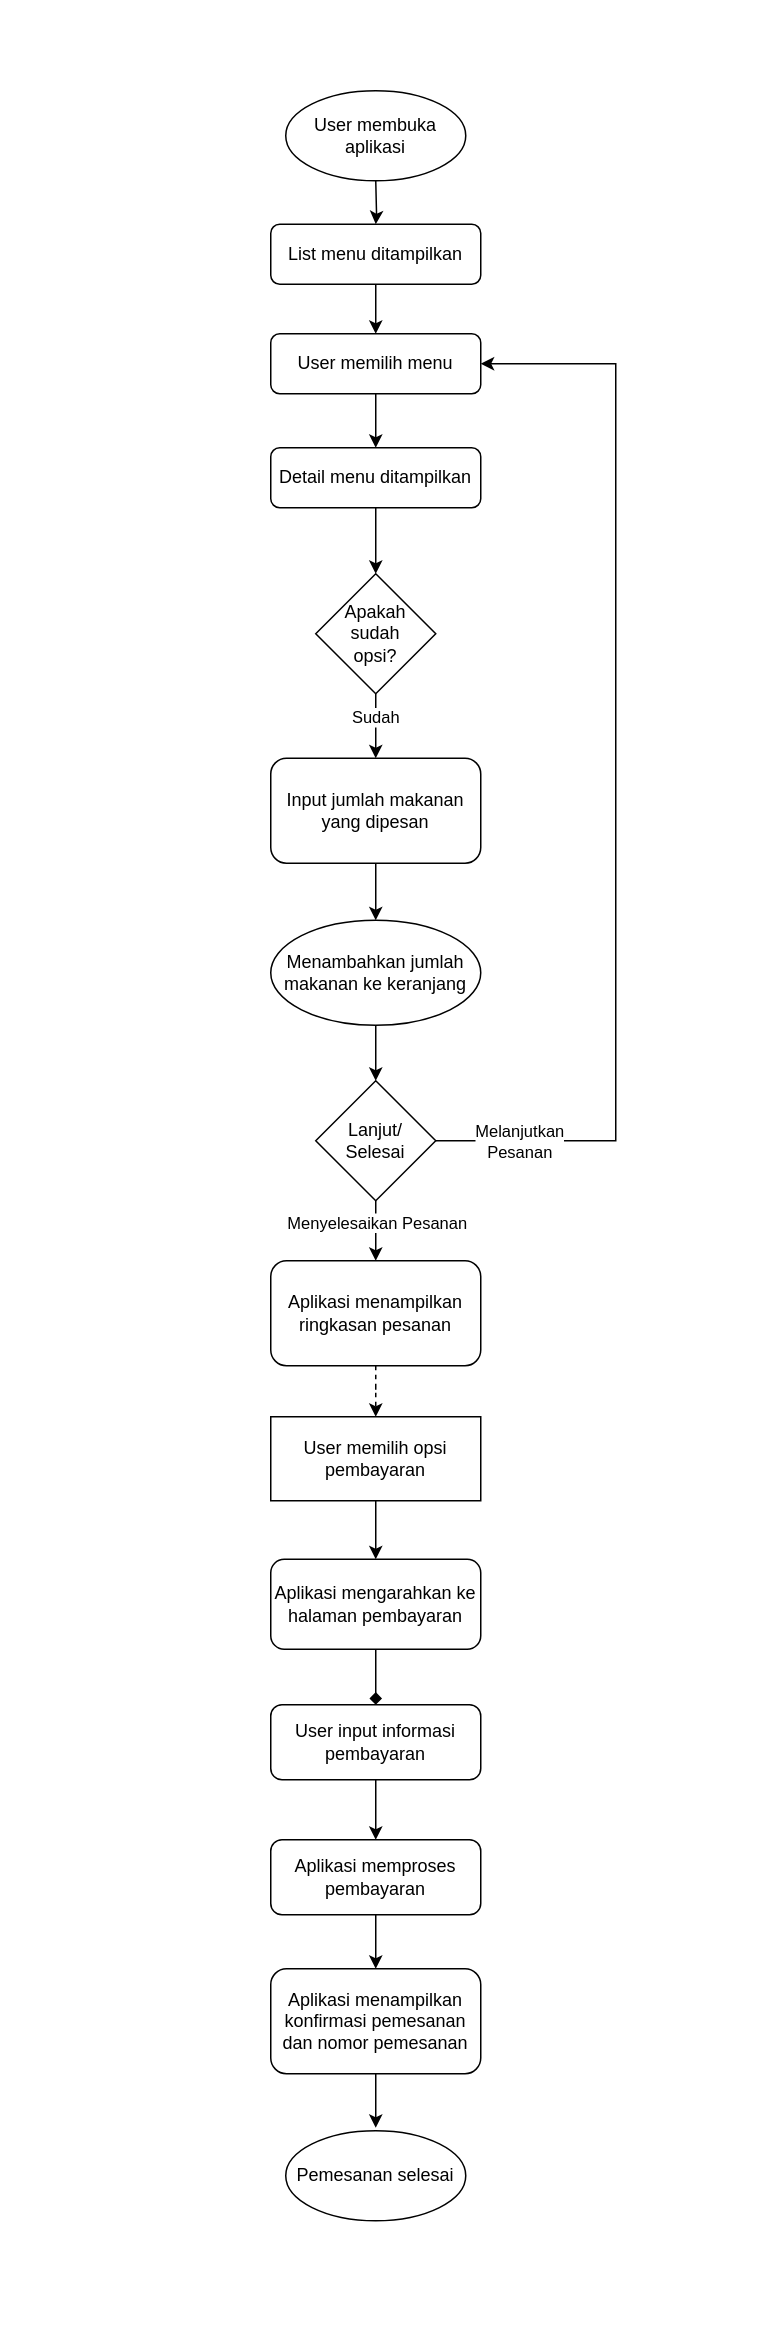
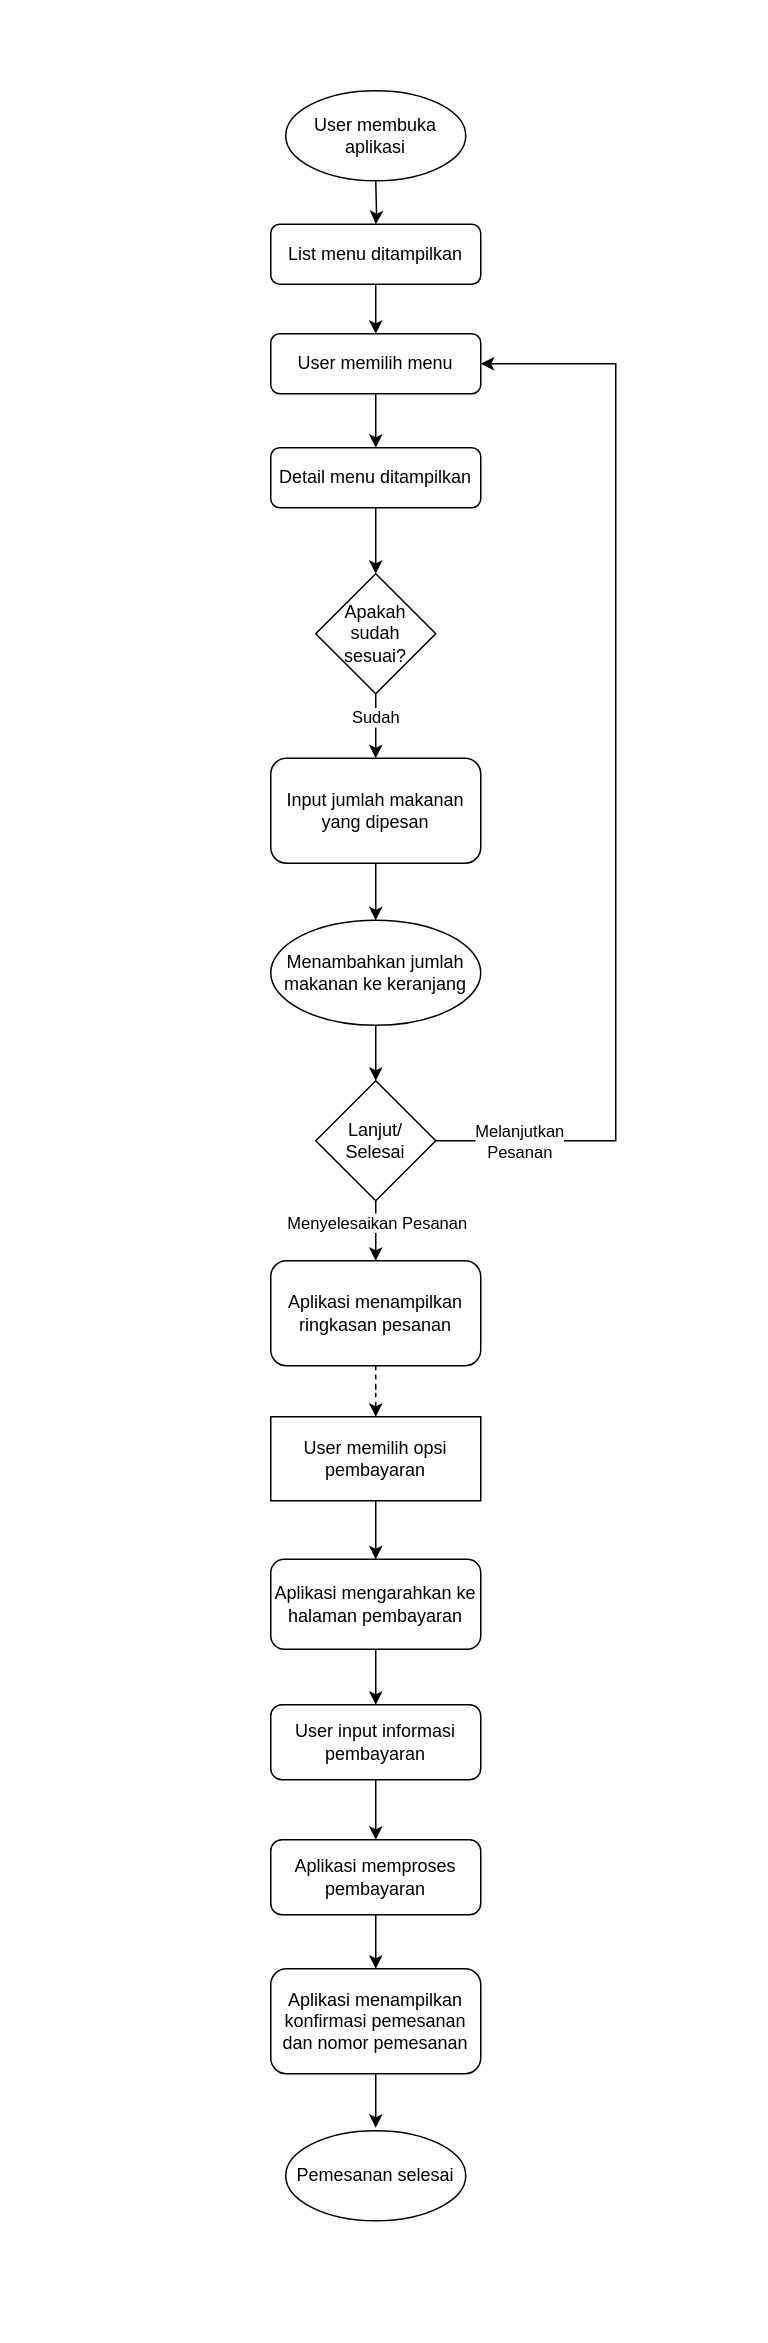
- <mxCell id="9" value="Apakah&lt;br&gt;sudah&lt;br&gt;opsi?" style="rhombus;whiteSpace=wrap;html=1;" vertex="1" parent="1"><mxGeometry x="210" y="382" width="80" height="80" as="geometry" /></mxCell>
+ <mxCell id="9" value="Apakah&lt;br&gt;sudah&lt;br&gt;sesuai?" style="rhombus;whiteSpace=wrap;html=1;" vertex="1" parent="1"><mxGeometry x="210" y="382" width="80" height="80" as="geometry" /></mxCell>
- <mxCell id="26" value="" style="edgeStyle=orthogonalEdgeStyle;rounded=0;orthogonalLoop=1;jettySize=auto;html=1;endArrow=diamond;" edge="1" parent="1" source="27" target="29"><mxGeometry relative="1" as="geometry" /></mxCell>
+ <mxCell id="26" value="" style="edgeStyle=orthogonalEdgeStyle;rounded=0;orthogonalLoop=1;jettySize=auto;html=1;" edge="1" parent="1" source="27" target="29"><mxGeometry relative="1" as="geometry" /></mxCell>
